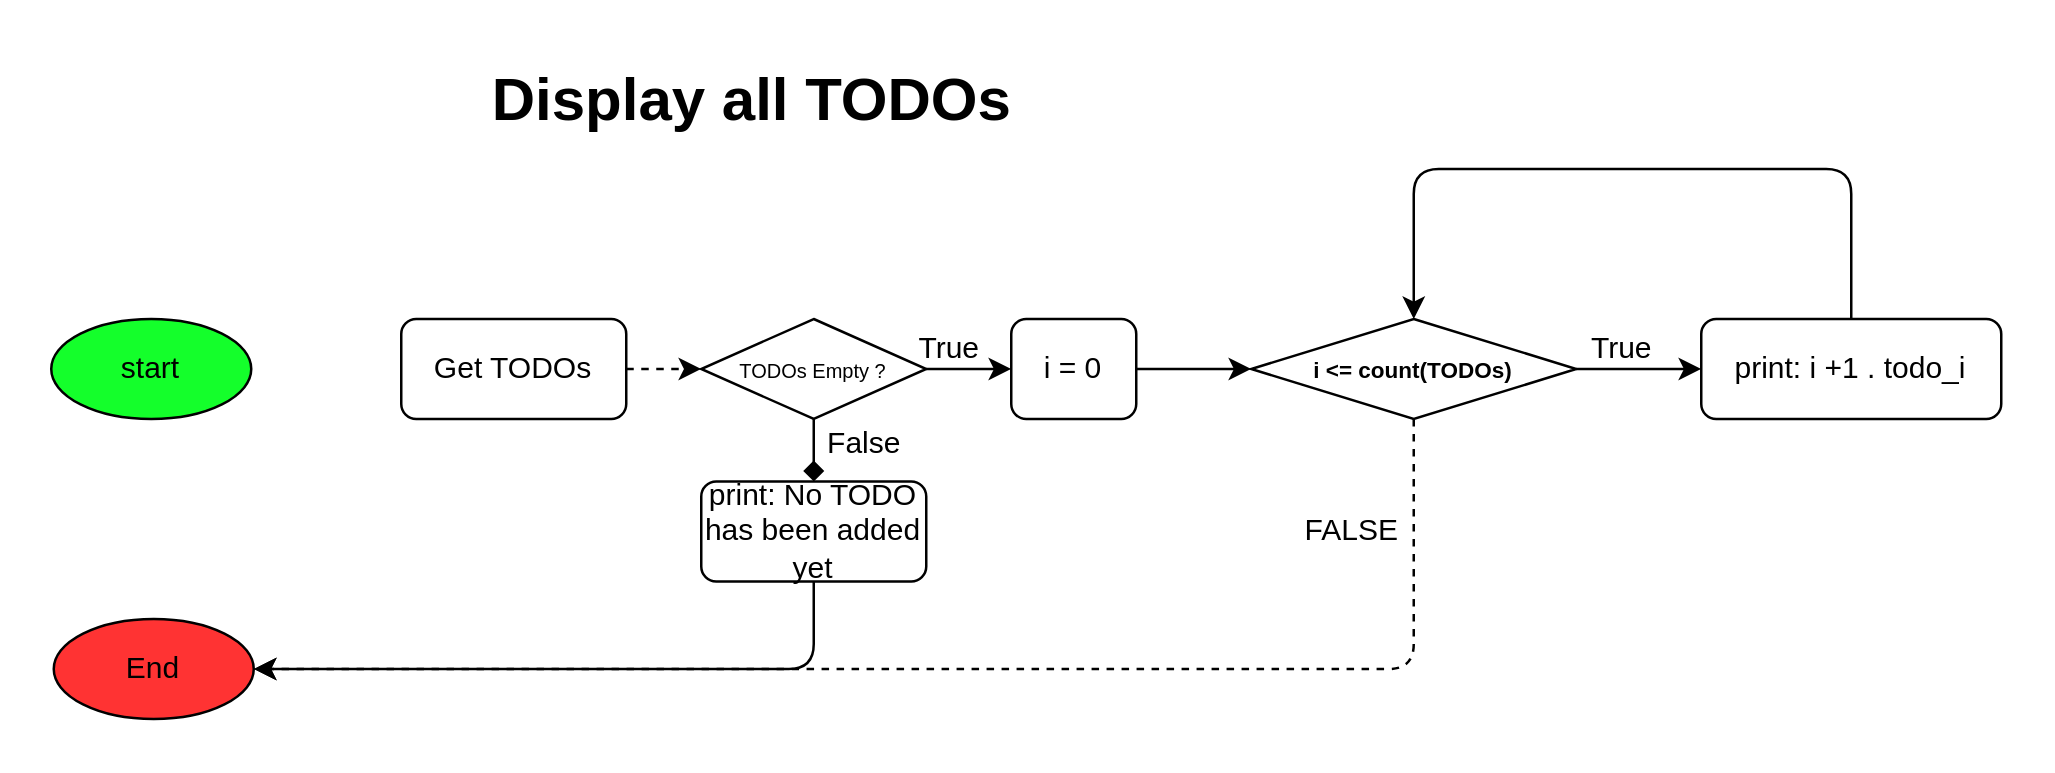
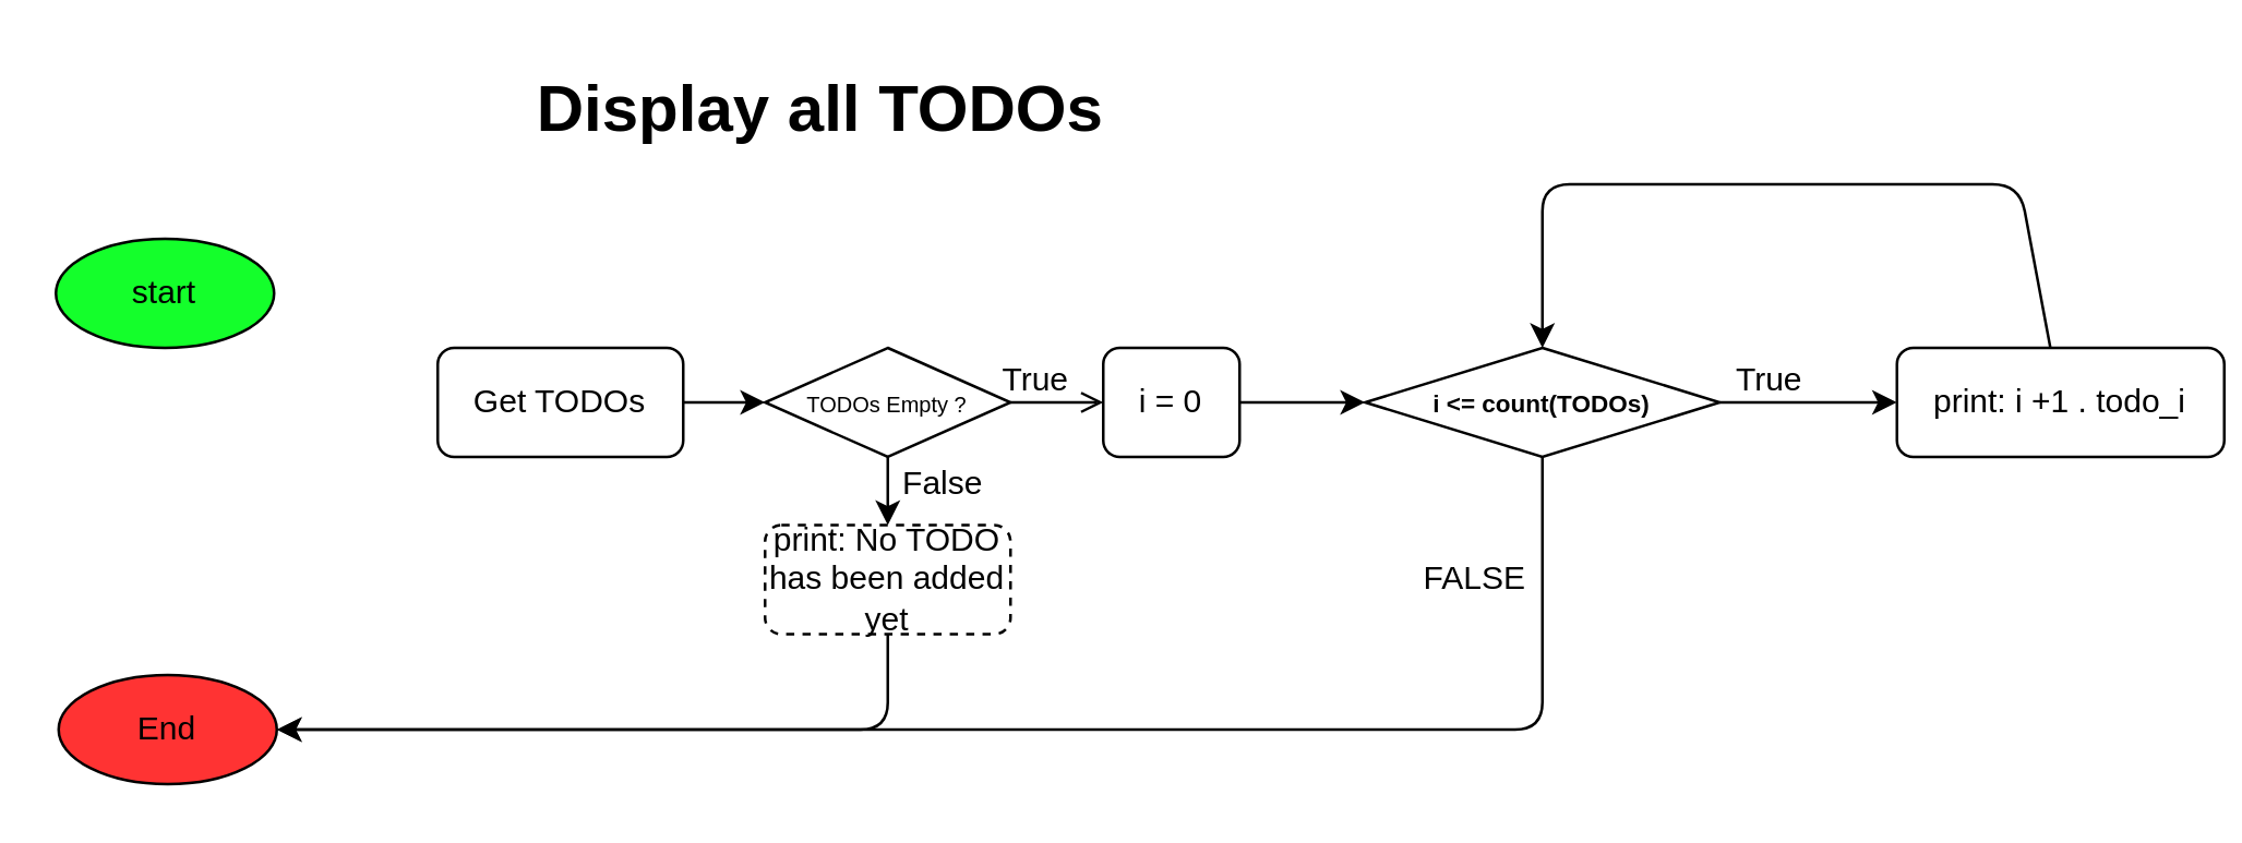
- <mxCell id="3" value="start" style="ellipse;whiteSpace=wrap;html=1;fillColor=#14FF2B;" vertex="1" parent="1"><mxGeometry x="20" y="127" width="80" height="40" as="geometry" /></mxCell>
+ <mxCell id="3" value="start" style="ellipse;whiteSpace=wrap;html=1;fillColor=#14FF2B;" vertex="1" parent="1"><mxGeometry x="20" y="87" width="80" height="40" as="geometry" /></mxCell>
- <mxCell id="14" style="edgeStyle=none;html=1;entryX=0;entryY=0.5;entryDx=0;entryDy=0;dashed=1;" edge="1" parent="1" source="15" target="18"><mxGeometry relative="1" as="geometry" /></mxCell>
+ <mxCell id="14" style="edgeStyle=none;html=1;entryX=0;entryY=0.5;entryDx=0;entryDy=0;" edge="1" parent="1" source="15" target="18"><mxGeometry relative="1" as="geometry" /></mxCell>
- <mxCell id="16" style="edgeStyle=none;html=1;entryX=0;entryY=0.5;entryDx=0;entryDy=0;" edge="1" parent="1" source="18" target="9"><mxGeometry relative="1" as="geometry" /></mxCell>
+ <mxCell id="16" style="edgeStyle=none;html=1;entryX=0;entryY=0.5;entryDx=0;entryDy=0;endArrow=open;" edge="1" parent="1" source="18" target="9"><mxGeometry relative="1" as="geometry" /></mxCell>
- <mxCell id="11" value="print: i +1 . todo_i" style="rounded=1;whiteSpace=wrap;html=1;" vertex="1" parent="1"><mxGeometry x="680" y="127" width="120" height="40" as="geometry" /></mxCell>
+ <mxCell id="11" value="print: i +1 . todo_i" style="rounded=1;whiteSpace=wrap;html=1;" vertex="1" parent="1"><mxGeometry x="695" y="127" width="120" height="40" as="geometry" /></mxCell>
- <mxCell id="17" style="edgeStyle=none;html=1;entryX=0.5;entryY=0;entryDx=0;entryDy=0;endArrow=diamond;" edge="1" parent="1" source="18" target="21"><mxGeometry relative="1" as="geometry" /></mxCell>
+ <mxCell id="17" style="edgeStyle=none;html=1;entryX=0.5;entryY=0;entryDx=0;entryDy=0;" edge="1" parent="1" source="18" target="21"><mxGeometry relative="1" as="geometry" /></mxCell>
- <mxCell id="21" value="print: No TODO has been added yet" style="rounded=1;whiteSpace=wrap;html=1;" vertex="1" parent="1"><mxGeometry x="280" y="192" width="90" height="40" as="geometry" /></mxCell>
+ <mxCell id="21" value="print: No TODO has been added yet" style="rounded=1;whiteSpace=wrap;html=1;dashed=1;" vertex="1" parent="1"><mxGeometry x="280" y="192" width="90" height="40" as="geometry" /></mxCell>
- <mxCell id="6" style="edgeStyle=none;html=1;entryX=1;entryY=0.5;entryDx=0;entryDy=0;dashed=1;" edge="1" parent="1" source="7" target="4"><mxGeometry relative="1" as="geometry"><Array as="points"><mxPoint x="565" y="267" /></Array></mxGeometry></mxCell>
+ <mxCell id="6" style="edgeStyle=none;html=1;entryX=1;entryY=0.5;entryDx=0;entryDy=0;" edge="1" parent="1" source="7" target="4"><mxGeometry relative="1" as="geometry"><Array as="points"><mxPoint x="565" y="267" /></Array></mxGeometry></mxCell>
